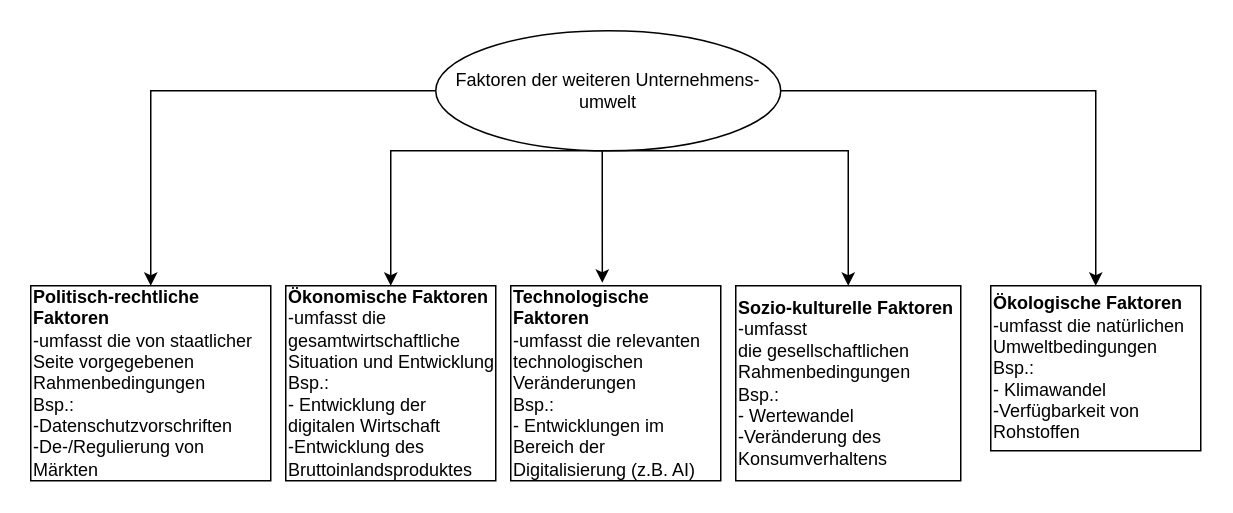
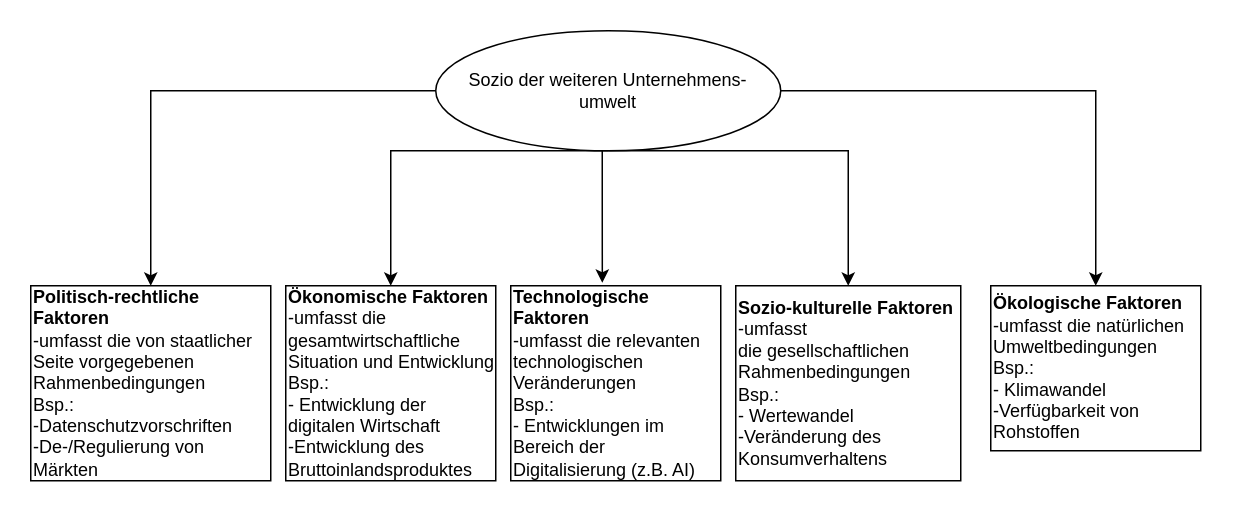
- <mxCell id="7" value="Faktoren der weiteren Unternehmens-&lt;br&gt;umwelt" style="ellipse;whiteSpace=wrap;html=1;" vertex="1" parent="1"><mxGeometry x="290" y="20" width="230" height="80" as="geometry" /></mxCell>
+ <mxCell id="7" value="Sozio der weiteren Unternehmens-&lt;br&gt;umwelt" style="ellipse;whiteSpace=wrap;html=1;" vertex="1" parent="1"><mxGeometry x="290" y="20" width="230" height="80" as="geometry" /></mxCell>
